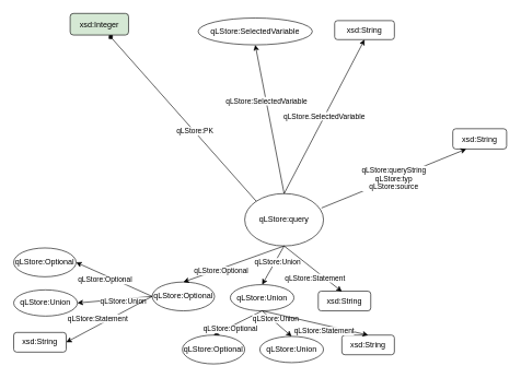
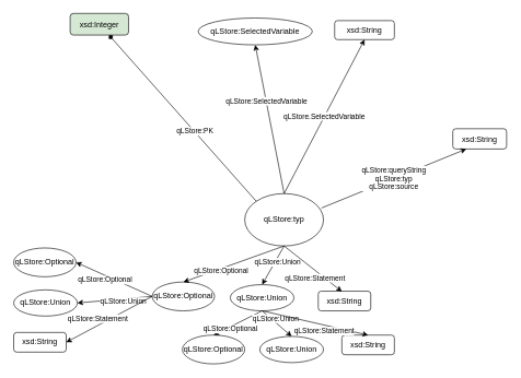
- <mxCell id="2" value="qLStore:query" style="ellipse;whiteSpace=wrap;html=1;" parent="1" vertex="1"><mxGeometry x="372" y="295" width="120" height="80" as="geometry" /></mxCell>
+ <mxCell id="2" value="qLStore:typ" style="ellipse;whiteSpace=wrap;html=1;" parent="1" vertex="1"><mxGeometry x="372" y="295" width="120" height="80" as="geometry" /></mxCell>
